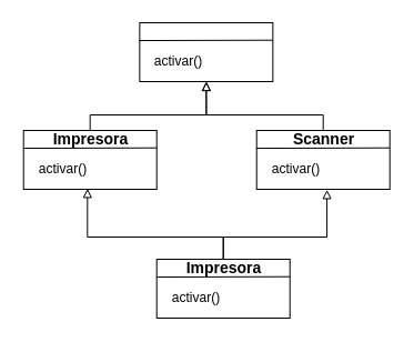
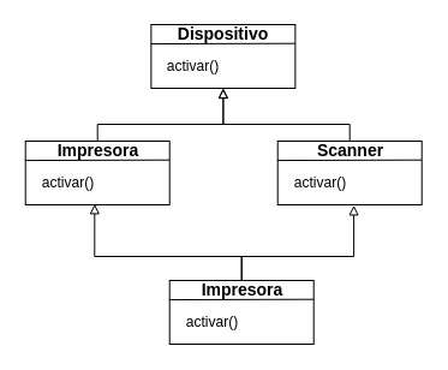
+ <mxCell id="3" value="&lt;b&gt;&lt;font style=&quot;font-size: 14px;&quot;&gt;Dispositivo&lt;/font&gt;&lt;/b&gt;" style="text;html=1;align=center;verticalAlign=middle;resizable=0;points=[];autosize=1;strokeColor=none;fillColor=none;spacing=-2;imageHeight=24;spacingTop=-4;" parent="1" vertex="1"><mxGeometry x="140.36" y="20" width="90" height="20" as="geometry" /></mxCell>
